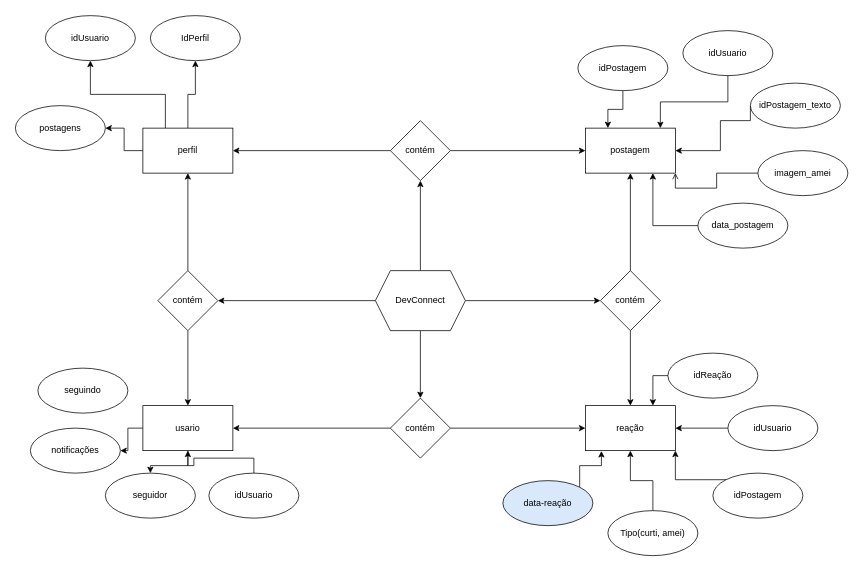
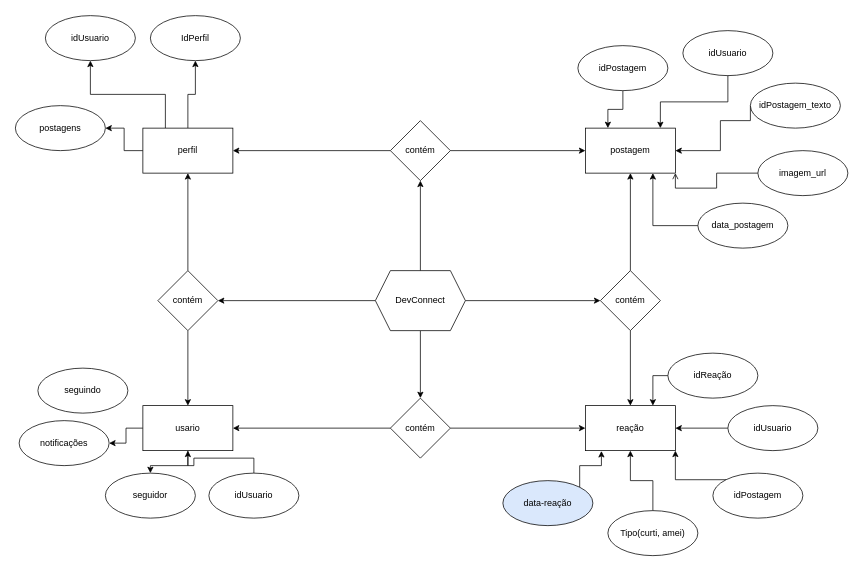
- <mxCell id="53" value="imagem_amei" style="ellipse;whiteSpace=wrap;html=1;" vertex="1" parent="1"><mxGeometry x="1010" y="200" width="120" height="60" as="geometry" /></mxCell>
+ <mxCell id="53" value="imagem_url" style="ellipse;whiteSpace=wrap;html=1;" vertex="1" parent="1"><mxGeometry x="1010" y="200" width="120" height="60" as="geometry" /></mxCell>
- <mxCell id="13" value="notificações" style="ellipse;whiteSpace=wrap;html=1;" vertex="1" parent="1"><mxGeometry x="40" y="570" width="120" height="60" as="geometry" /></mxCell>
+ <mxCell id="13" value="notificações" style="ellipse;whiteSpace=wrap;html=1;" vertex="1" parent="1"><mxGeometry x="25" y="560" width="120" height="60" as="geometry" /></mxCell>
